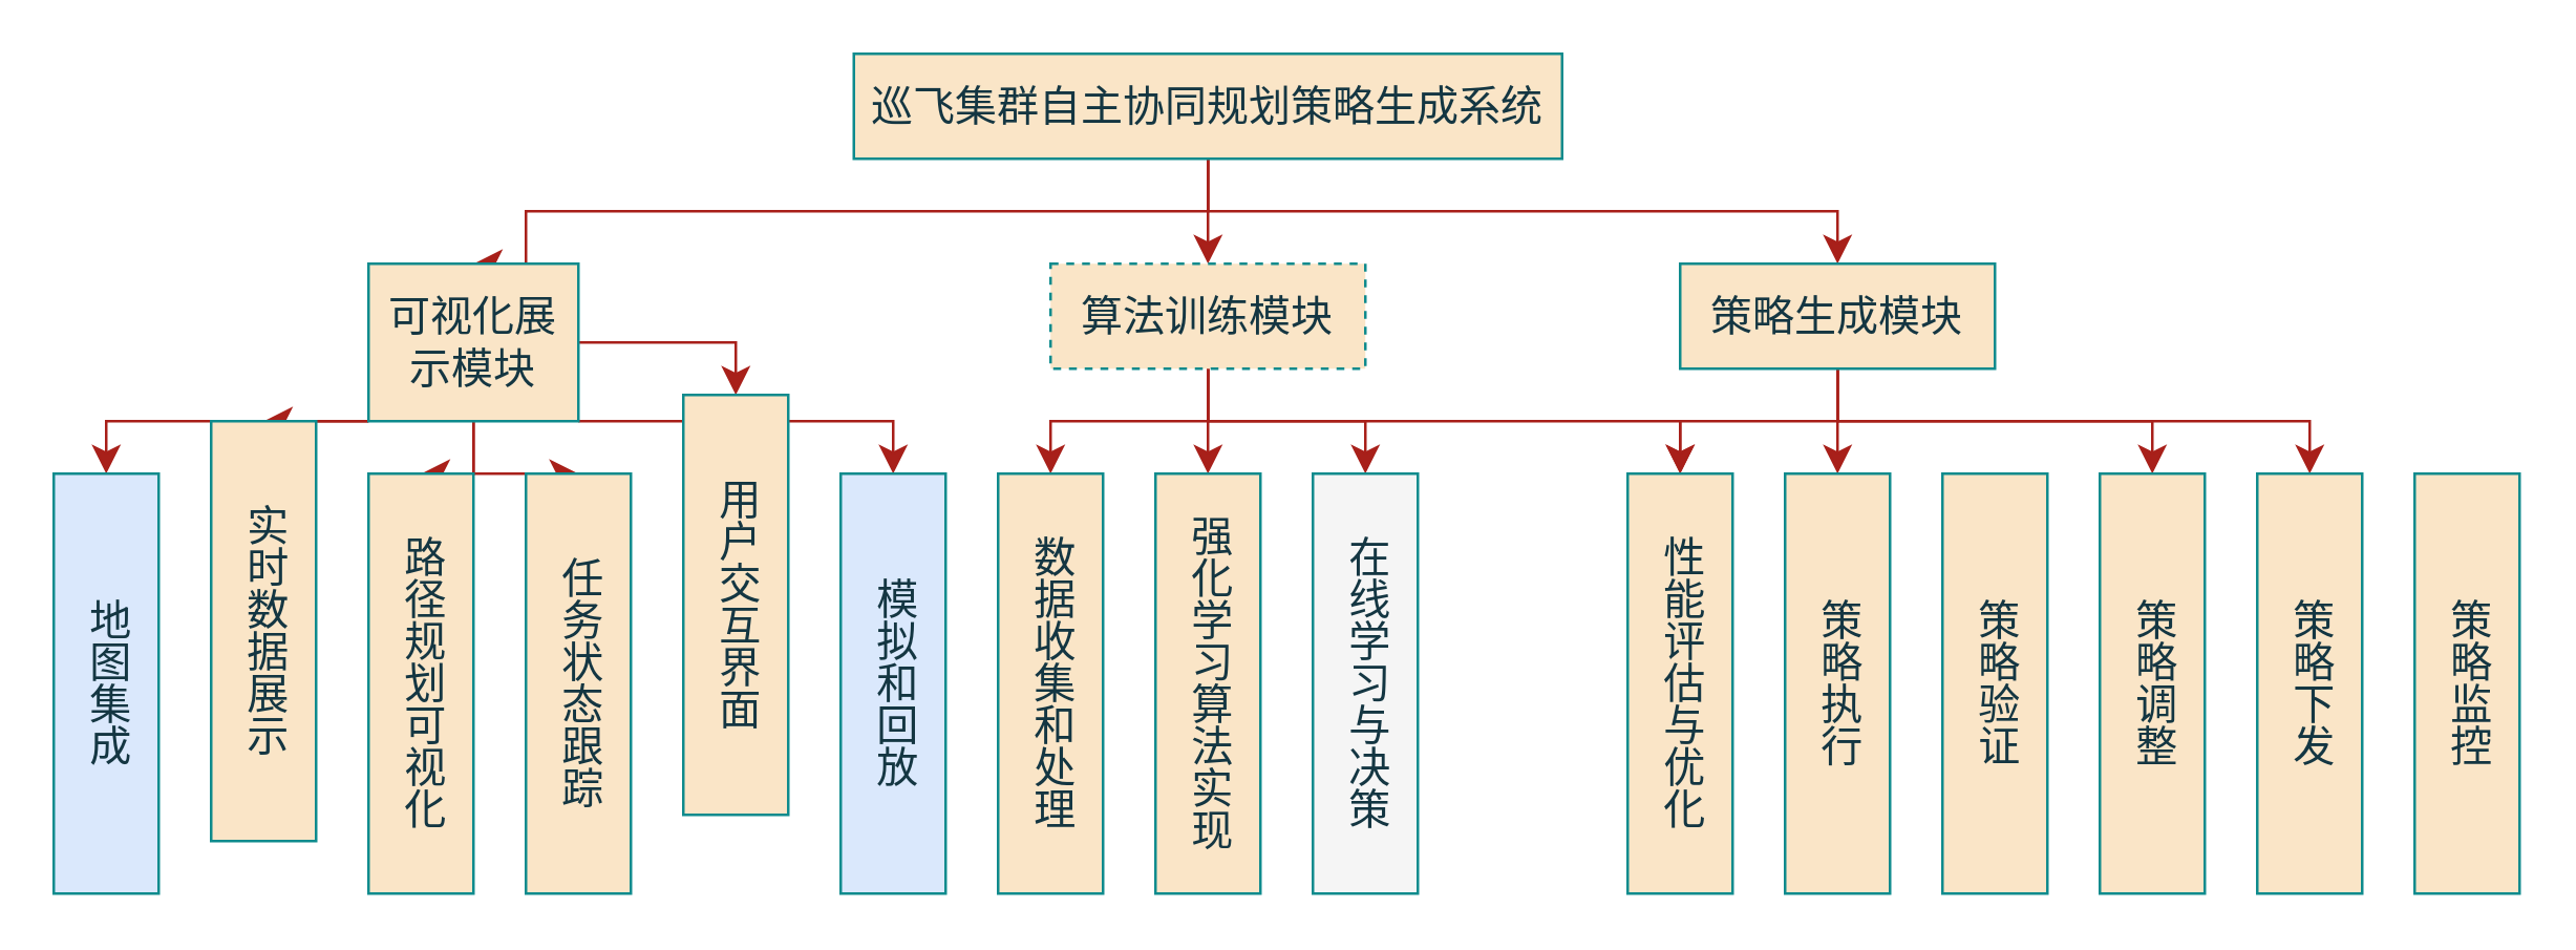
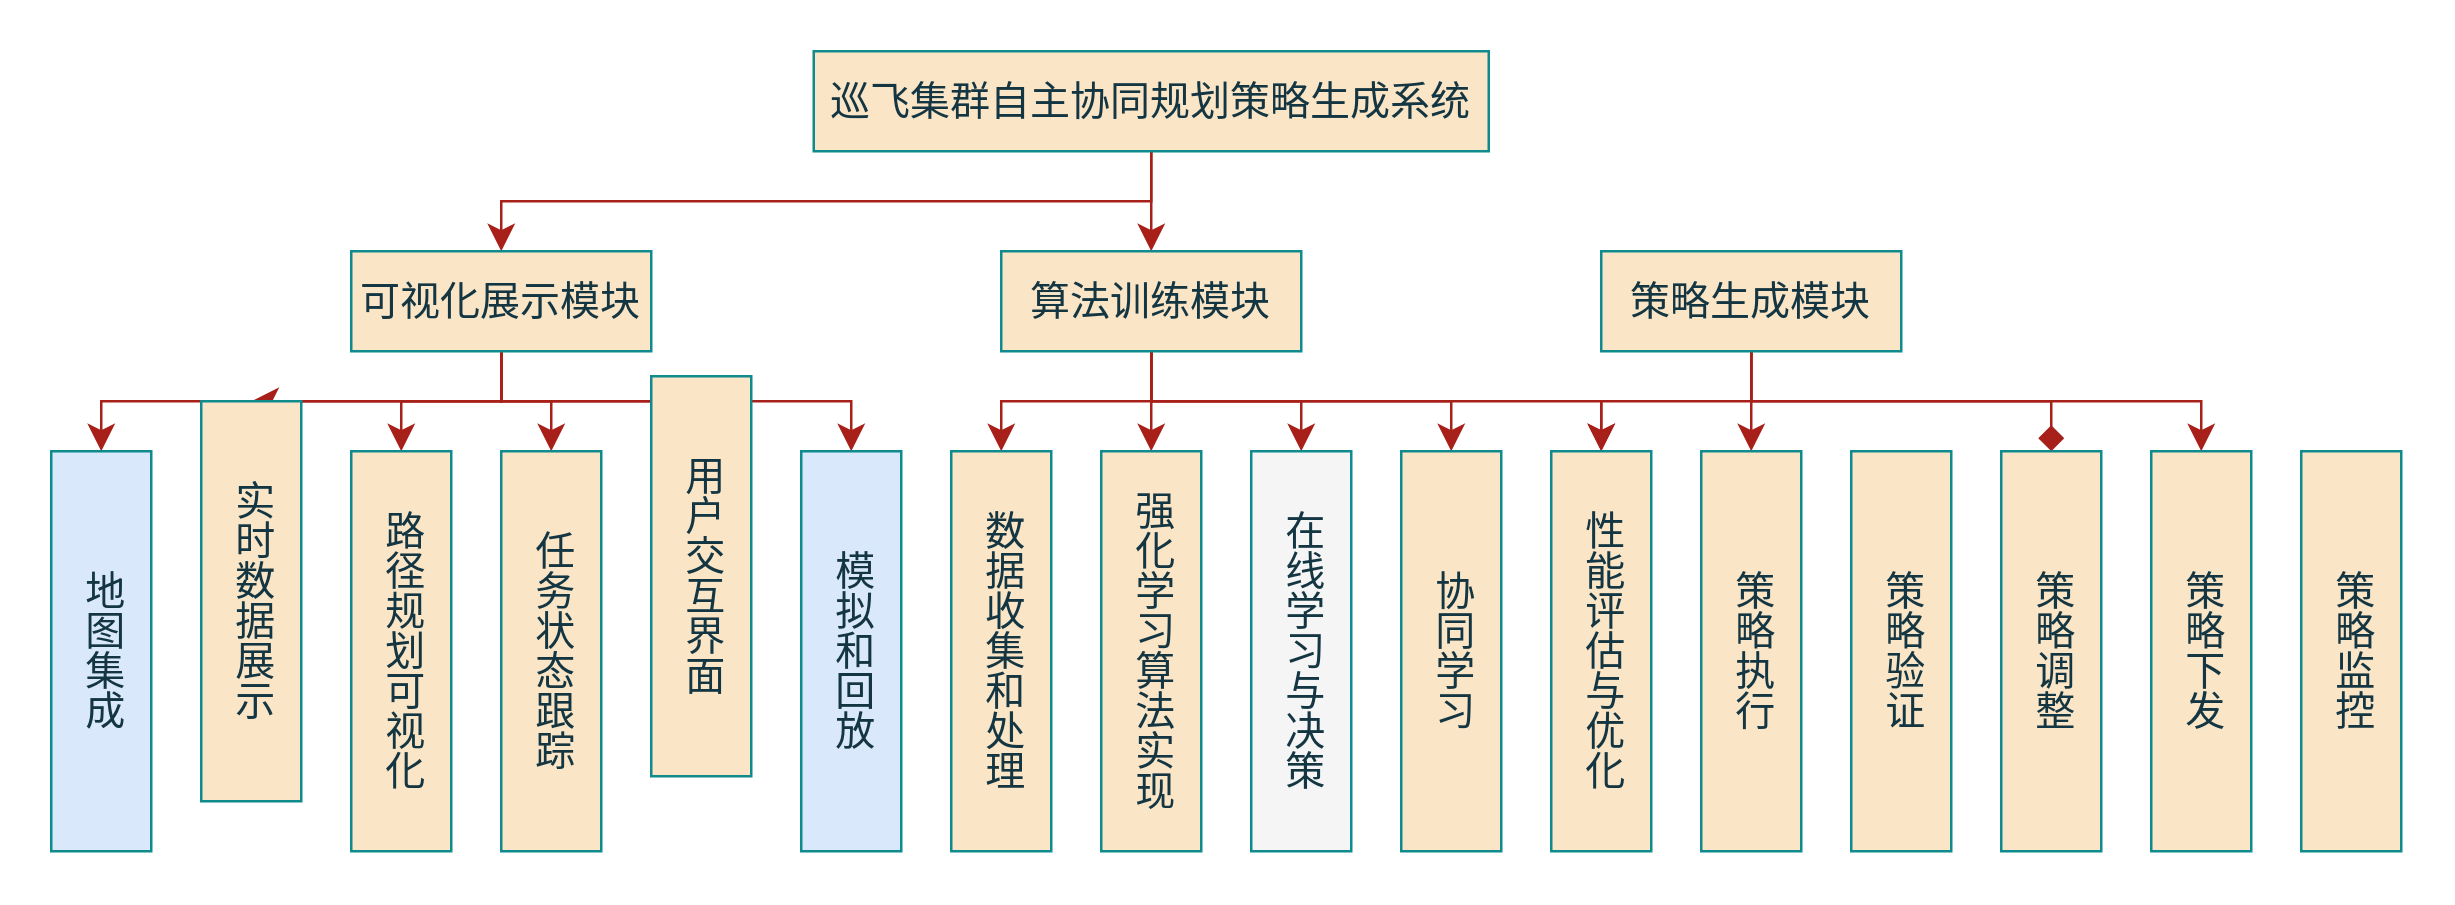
- <mxCell id="4" style="edgeStyle=orthogonalEdgeStyle;rounded=0;orthogonalLoop=1;jettySize=auto;html=1;entryX=0.5;entryY=0;entryDx=0;entryDy=0;fontSize=16;startSize=8;endSize=8;labelBackgroundColor=none;strokeColor=#A8201A;fontColor=default;" edge="1" parent="1" source="5" target="23"><mxGeometry relative="1" as="geometry"><Array as="points"><mxPoint x="460" y="80" /><mxPoint x="700" y="80" /></Array></mxGeometry></mxCell>
- <mxCell id="18" value="算法训练模块" style="rounded=0;whiteSpace=wrap;html=1;fontSize=16;labelBackgroundColor=none;fillColor=#FAE5C7;strokeColor=#0F8B8D;fontColor=#143642;dashed=1;" vertex="1" parent="1"><mxGeometry x="400" y="100" width="120" height="40" as="geometry" /></mxCell>
+ <mxCell id="18" value="算法训练模块" style="rounded=0;whiteSpace=wrap;html=1;fontSize=16;labelBackgroundColor=none;fillColor=#FAE5C7;strokeColor=#0F8B8D;fontColor=#143642;" vertex="1" parent="1"><mxGeometry x="400" y="100" width="120" height="40" as="geometry" /></mxCell>
- <mxCell id="12" value="可视化展示模块" style="rounded=0;whiteSpace=wrap;html=1;fontSize=16;labelBackgroundColor=none;fillColor=#FAE5C7;strokeColor=#0F8B8D;fontColor=#143642;" vertex="1" parent="1"><mxGeometry x="140" y="100" width="80" height="60" as="geometry" /></mxCell>
+ <mxCell id="12" value="可视化展示模块" style="rounded=0;whiteSpace=wrap;html=1;fontSize=16;labelBackgroundColor=none;fillColor=#FAE5C7;strokeColor=#0F8B8D;fontColor=#143642;" vertex="1" parent="1"><mxGeometry x="140" y="100" width="120" height="40" as="geometry" /></mxCell>
+ <mxCell id="16" style="edgeStyle=orthogonalEdgeStyle;rounded=0;orthogonalLoop=1;jettySize=auto;html=1;entryX=0.5;entryY=0;entryDx=0;entryDy=0;fontSize=16;startSize=8;endSize=8;labelBackgroundColor=none;strokeColor=#A8201A;fontColor=default;" edge="1" parent="1" source="18" target="33"><mxGeometry relative="1" as="geometry"><Array as="points"><mxPoint x="460" y="160" /><mxPoint x="580" y="160" /></Array></mxGeometry></mxCell>
- <mxCell id="21" style="edgeStyle=orthogonalEdgeStyle;rounded=0;orthogonalLoop=1;jettySize=auto;html=1;entryX=0.5;entryY=0;entryDx=0;entryDy=0;fontSize=16;startSize=8;endSize=8;labelBackgroundColor=none;strokeColor=#A8201A;fontColor=default;" edge="1" parent="1" source="23" target="38"><mxGeometry relative="1" as="geometry"><Array as="points"><mxPoint x="700" y="160" /><mxPoint x="820" y="160" /></Array></mxGeometry></mxCell>
+ <mxCell id="21" style="edgeStyle=orthogonalEdgeStyle;rounded=0;orthogonalLoop=1;jettySize=auto;html=1;entryX=0.5;entryY=0;entryDx=0;entryDy=0;fontSize=16;startSize=8;endSize=8;labelBackgroundColor=none;strokeColor=#A8201A;fontColor=default;endArrow=diamond;" edge="1" parent="1" source="23" target="38"><mxGeometry relative="1" as="geometry"><Array as="points"><mxPoint x="700" y="160" /><mxPoint x="820" y="160" /></Array></mxGeometry></mxCell>
+ <mxCell id="33" value="协同学习" style="rounded=0;whiteSpace=wrap;html=1;textDirection=vertical-lr;fontSize=16;labelBackgroundColor=none;fillColor=#FAE5C7;strokeColor=#0F8B8D;fontColor=#143642;" vertex="1" parent="1"><mxGeometry x="560" y="180" width="40" height="160" as="geometry" /></mxCell>
